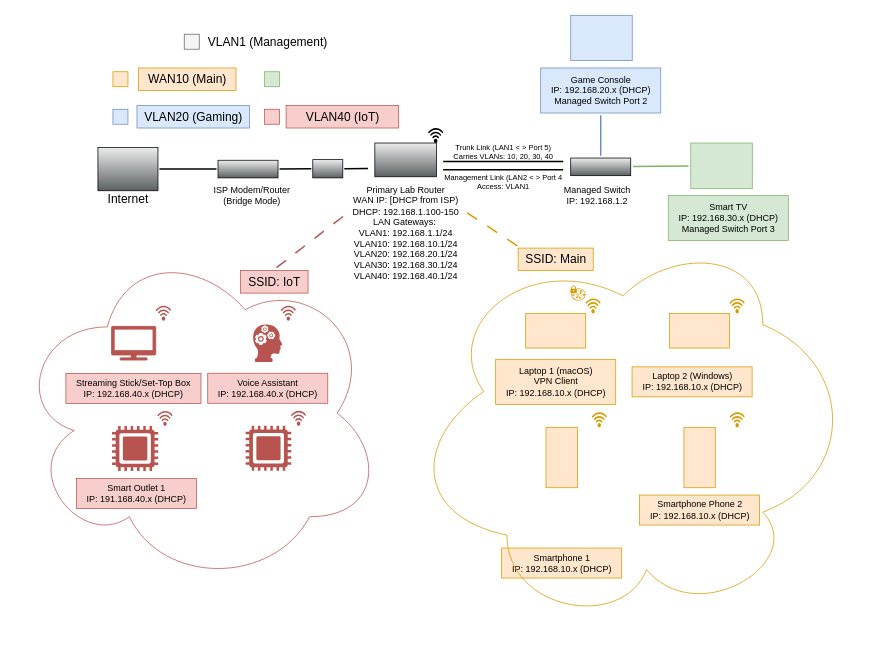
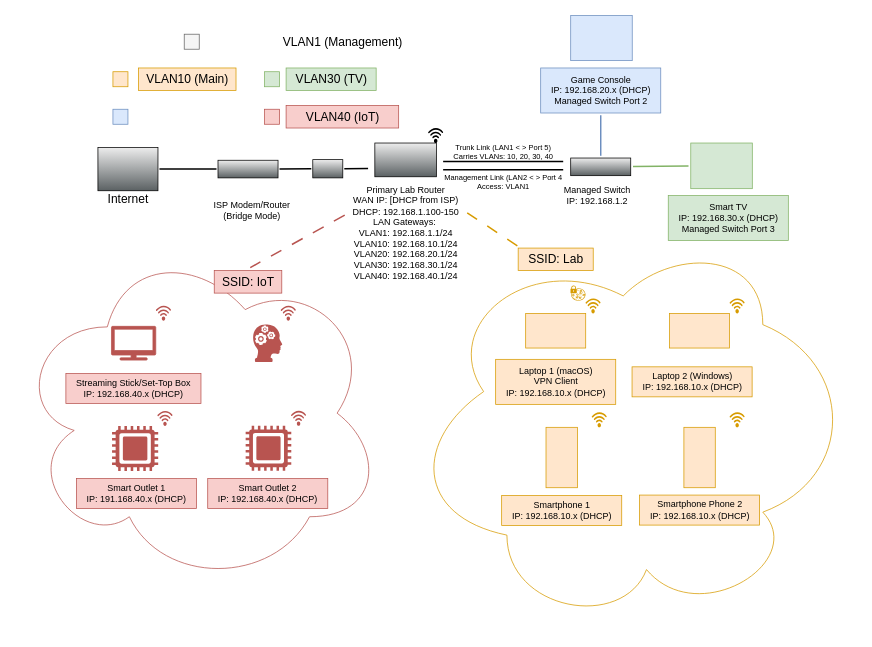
- <mxCell id="53" value="VLAN1 (Management)" style="text;html=1;align=center;verticalAlign=middle;resizable=0;points=[];autosize=1;strokeColor=none;fillColor=none;fontSize=16;" parent="1" vertex="1"><mxGeometry x="266" y="40" width="180" height="30" as="geometry" /></mxCell>
+ <mxCell id="53" value="VLAN1 (Management)" style="text;html=1;align=center;verticalAlign=middle;resizable=0;points=[];autosize=1;strokeColor=none;fillColor=none;fontSize=16;" parent="1" vertex="1"><mxGeometry x="366" y="40" width="180" height="30" as="geometry" /></mxCell>
- <mxCell id="49" value="WAN10 (Main)" style="text;html=1;align=center;verticalAlign=middle;resizable=0;points=[];autosize=1;strokeColor=#d79b00;fillColor=#ffe6cc;fontSize=16;" parent="1" vertex="1"><mxGeometry x="184" y="90" width="130" height="30" as="geometry" /></mxCell>
+ <mxCell id="49" value="VLAN10 (Main)" style="text;html=1;align=center;verticalAlign=middle;resizable=0;points=[];autosize=1;strokeColor=#d79b00;fillColor=#ffe6cc;fontSize=16;" parent="1" vertex="1"><mxGeometry x="184" y="90" width="130" height="30" as="geometry" /></mxCell>
+ <mxCell id="51" value="VLAN30 (TV)" style="text;html=1;align=center;verticalAlign=middle;resizable=0;points=[];autosize=1;strokeColor=#82b366;fillColor=#d5e8d4;fontSize=16;" parent="1" vertex="1"><mxGeometry x="380.75" y="90" width="120" height="30" as="geometry" /></mxCell>
- <mxCell id="50" value="VLAN20 (Gaming)" style="text;html=1;align=center;verticalAlign=middle;resizable=0;points=[];autosize=1;strokeColor=#6c8ebf;fillColor=#dae8fc;fontSize=16;" parent="1" vertex="1"><mxGeometry x="182" y="140" width="150" height="30" as="geometry" /></mxCell>
- <mxCell id="13" value="&lt;div&gt;ISP Modem/Router&lt;/div&gt;&lt;div&gt;(Bridge Mode)&lt;/div&gt;" style="text;html=1;align=center;verticalAlign=middle;resizable=0;points=[];autosize=1;strokeColor=none;fillColor=none;" parent="1" vertex="1"><mxGeometry x="270" y="240" width="130" height="40" as="geometry" /></mxCell>
+ <mxCell id="13" value="&lt;div&gt;ISP Modem/Router&lt;/div&gt;&lt;div&gt;(Bridge Mode)&lt;/div&gt;" style="text;html=1;align=center;verticalAlign=middle;resizable=0;points=[];autosize=1;strokeColor=none;fillColor=none;" parent="1" vertex="1"><mxGeometry x="270" y="260" width="130" height="40" as="geometry" /></mxCell>
- <mxCell id="58" value="SSID: Main" style="text;html=1;align=center;verticalAlign=middle;resizable=0;points=[];autosize=1;strokeColor=#d79b00;fillColor=#ffe6cc;fontSize=16;" parent="1" vertex="1"><mxGeometry x="690" y="330" width="100" height="30" as="geometry" /></mxCell>
+ <mxCell id="58" value="SSID: Lab" style="text;html=1;align=center;verticalAlign=middle;resizable=0;points=[];autosize=1;strokeColor=#d79b00;fillColor=#ffe6cc;fontSize=16;" parent="1" vertex="1"><mxGeometry x="690" y="330" width="100" height="30" as="geometry" /></mxCell>
- <mxCell id="57" value="SSID: IoT" style="text;html=1;align=center;verticalAlign=middle;resizable=0;points=[];autosize=1;strokeColor=#b85450;fillColor=#f8cecc;fontSize=16;" parent="1" vertex="1"><mxGeometry x="320" y="360" width="90" height="30" as="geometry" /></mxCell>
+ <mxCell id="57" value="SSID: IoT" style="text;html=1;align=center;verticalAlign=middle;resizable=0;points=[];autosize=1;strokeColor=#b85450;fillColor=#f8cecc;fontSize=16;" parent="1" vertex="1"><mxGeometry x="285" y="360" width="90" height="30" as="geometry" /></mxCell>
- <mxCell id="10" value="&lt;div&gt;Voice Assistant&lt;/div&gt;&lt;div&gt;&lt;div&gt;IP: 192.168.40.x (DHCP)&lt;/div&gt;&lt;/div&gt;" style="text;html=1;align=center;verticalAlign=middle;resizable=0;points=[];autosize=1;strokeColor=#b85450;fillColor=#f8cecc;" parent="1" vertex="1"><mxGeometry x="276.3" y="496.79" width="160" height="40" as="geometry" /></mxCell>
+ <mxCell id="12" value="&lt;div&gt;Smart Outlet 2&lt;/div&gt;&lt;div&gt;&lt;div&gt;IP: 192.168.40.x (DHCP)&lt;/div&gt;&lt;/div&gt;" style="text;html=1;align=center;verticalAlign=middle;resizable=0;points=[];autosize=1;strokeColor=#b85450;fillColor=#f8cecc;" parent="1" vertex="1"><mxGeometry x="276.3" y="637.08" width="160" height="40" as="geometry" /></mxCell>
- <mxCell id="5" value="&lt;div&gt;Smartphone 1&lt;/div&gt;&lt;div&gt;&lt;div&gt;IP: 192.168.10.x (DHCP)&lt;/div&gt;&lt;/div&gt;" style="text;html=1;align=center;verticalAlign=middle;resizable=0;points=[];autosize=1;strokeColor=#d79b00;fillColor=#ffe6cc;" parent="1" vertex="1"><mxGeometry x="668" y="729.71" width="160" height="40" as="geometry" /></mxCell>
+ <mxCell id="5" value="&lt;div&gt;Smartphone 1&lt;/div&gt;&lt;div&gt;&lt;div&gt;IP: 192.168.10.x (DHCP)&lt;/div&gt;&lt;/div&gt;" style="text;html=1;align=center;verticalAlign=middle;resizable=0;points=[];autosize=1;strokeColor=#d79b00;fillColor=#ffe6cc;" parent="1" vertex="1"><mxGeometry x="668" y="659.71" width="160" height="40" as="geometry" /></mxCell>
